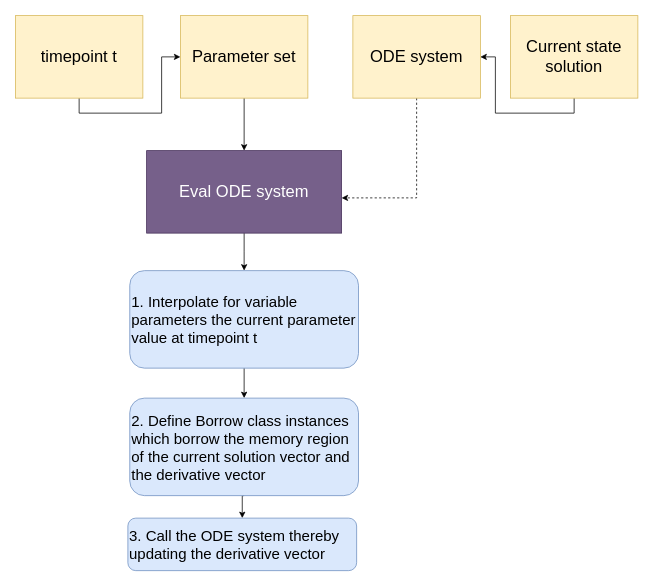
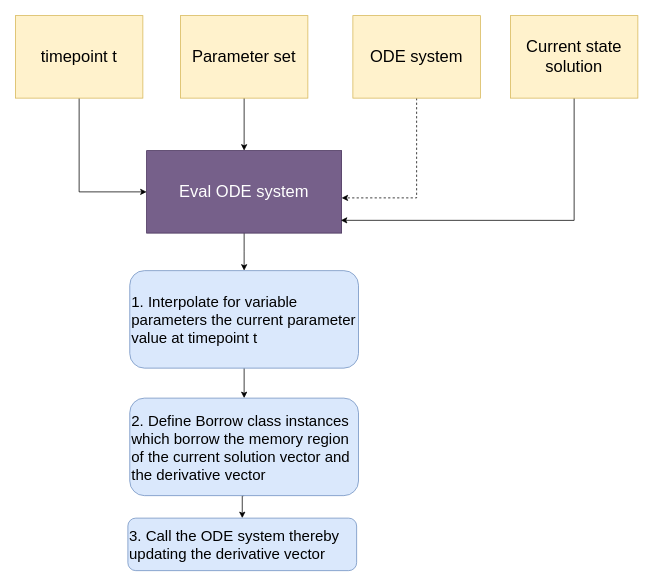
- <mxCell id="12" style="edgeStyle=orthogonalEdgeStyle;rounded=0;orthogonalLoop=1;jettySize=auto;html=1;exitX=0.5;exitY=1;exitDx=0;exitDy=0;" edge="1" parent="1" source="13" target="7"><mxGeometry relative="1" as="geometry" /></mxCell>
+ <mxCell id="12" style="edgeStyle=orthogonalEdgeStyle;rounded=0;orthogonalLoop=1;jettySize=auto;html=1;exitX=0.5;exitY=1;exitDx=0;exitDy=0;entryX=0.996;entryY=0.845;entryDx=0;entryDy=0;entryPerimeter=0;" edge="1" parent="1" source="13" target="3"><mxGeometry relative="1" as="geometry" /></mxCell>
- <mxCell id="8" style="edgeStyle=orthogonalEdgeStyle;rounded=0;orthogonalLoop=1;jettySize=auto;html=1;exitX=0.5;exitY=1;exitDx=0;exitDy=0;" edge="1" parent="1" source="9" target="5"><mxGeometry relative="1" as="geometry" /></mxCell>
+ <mxCell id="8" style="edgeStyle=orthogonalEdgeStyle;rounded=0;orthogonalLoop=1;jettySize=auto;html=1;exitX=0.5;exitY=1;exitDx=0;exitDy=0;entryX=0;entryY=0.5;entryDx=0;entryDy=0;" edge="1" parent="1" source="9" target="3"><mxGeometry relative="1" as="geometry" /></mxCell>
